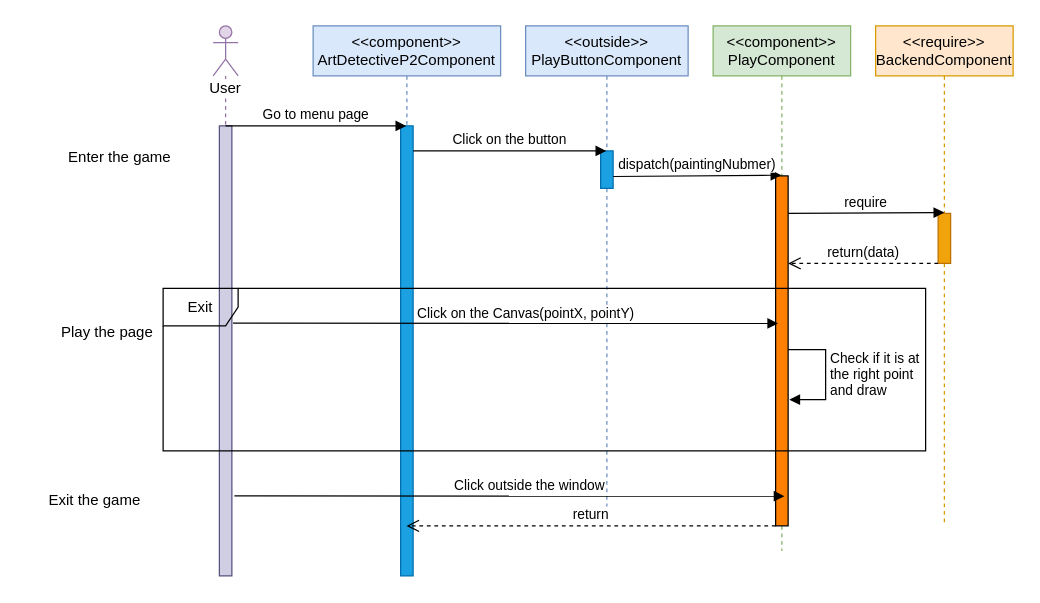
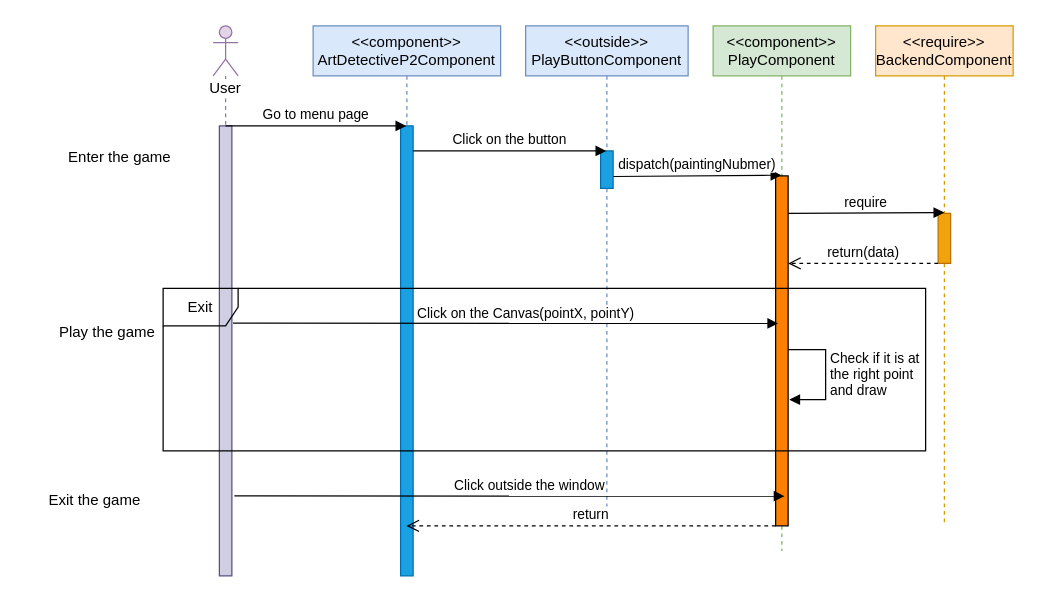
- <mxCell id="20" value="Play the page" style="html=1;imageAspect=1;shadow=0;sketch=0;glass=0;rounded=0;strokeColor=none;fillColor=none;" vertex="1" parent="1"><mxGeometry x="30" y="240" width="110" height="50" as="geometry" /></mxCell>
+ <mxCell id="20" value="Play the game" style="html=1;imageAspect=1;shadow=0;sketch=0;glass=0;rounded=0;strokeColor=none;fillColor=none;" vertex="1" parent="1"><mxGeometry x="30" y="240" width="110" height="50" as="geometry" /></mxCell>
